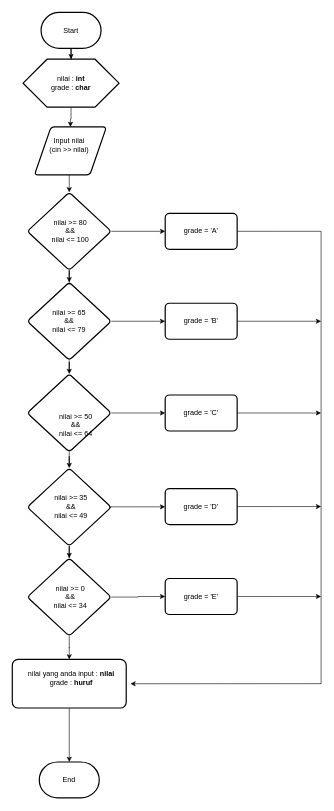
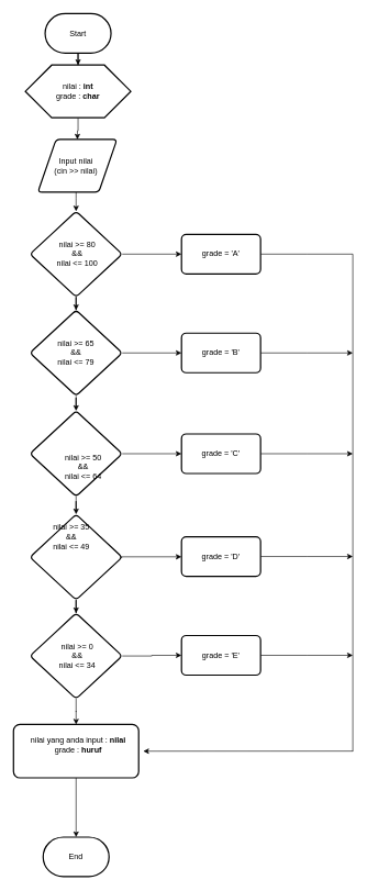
- <mxCell id="36" value="Input nilai&lt;div&gt;(cin &amp;gt;&amp;gt; nilai)&lt;/div&gt;" style="text;strokeColor=none;align=center;fillColor=none;html=1;verticalAlign=middle;whiteSpace=wrap;rounded=0;" parent="1" vertex="1"><mxGeometry x="75" y="226" width="80" height="30" as="geometry" /></mxCell>
+ <mxCell id="36" value="Input nilai&lt;div&gt;(cin &amp;gt;&amp;gt; nilai)&lt;/div&gt;" style="text;strokeColor=none;align=center;fillColor=none;html=1;verticalAlign=middle;whiteSpace=wrap;rounded=0;" parent="1" vertex="1"><mxGeometry x="75" y="236" width="80" height="30" as="geometry" /></mxCell>
- <mxCell id="44" value="nilai &amp;gt;= 35&lt;div&gt;&amp;amp;&amp;amp;&lt;/div&gt;&lt;div&gt;nilai &amp;lt;= 49&lt;/div&gt;" style="text;strokeColor=none;align=center;fillColor=none;html=1;verticalAlign=middle;whiteSpace=wrap;rounded=0;" parent="1" vertex="1"><mxGeometry x="78" y="829" width="80" height="30" as="geometry" /></mxCell>
+ <mxCell id="44" value="nilai &amp;gt;= 35&lt;div&gt;&amp;amp;&amp;amp;&lt;/div&gt;&lt;div&gt;nilai &amp;lt;= 49&lt;/div&gt;" style="text;strokeColor=none;align=center;fillColor=none;html=1;verticalAlign=middle;whiteSpace=wrap;rounded=0;" parent="1" vertex="1"><mxGeometry x="68" y="799" width="80" height="30" as="geometry" /></mxCell>
